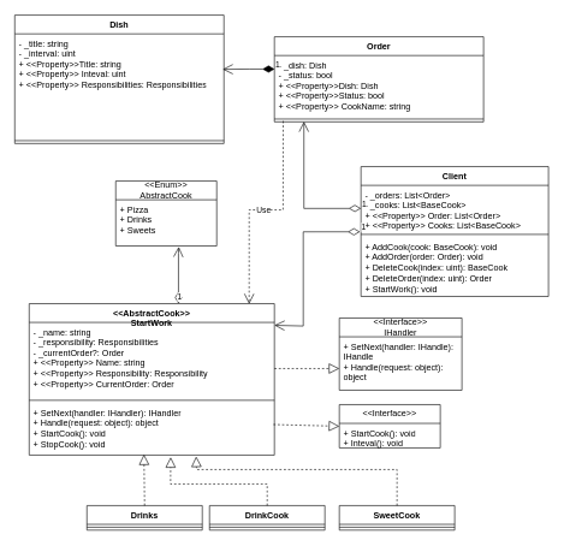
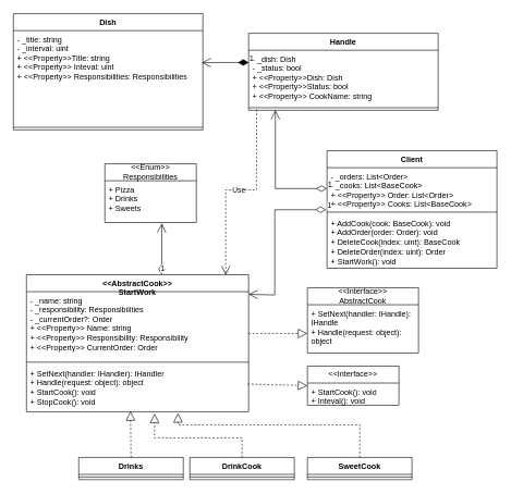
- <mxCell id="23" value="Order" style="swimlane;fontStyle=1;align=center;verticalAlign=top;childLayout=stackLayout;horizontal=1;startSize=26;horizontalStack=0;resizeParent=1;resizeParentMax=0;resizeLast=0;collapsible=1;marginBottom=0;whiteSpace=wrap;html=1;" vertex="1" parent="1"><mxGeometry x="380" y="50" width="290" height="118" as="geometry" /></mxCell>
+ <mxCell id="23" value="Handle" style="swimlane;fontStyle=1;align=center;verticalAlign=top;childLayout=stackLayout;horizontal=1;startSize=26;horizontalStack=0;resizeParent=1;resizeParentMax=0;resizeLast=0;collapsible=1;marginBottom=0;whiteSpace=wrap;html=1;" vertex="1" parent="1"><mxGeometry x="380" y="50" width="290" height="118" as="geometry" /></mxCell>
- <mxCell id="6" value="&amp;lt;&amp;lt;Enum&amp;gt;&amp;gt;&lt;br&gt;AbstractCook" style="swimlane;fontStyle=0;childLayout=stackLayout;horizontal=1;startSize=26;fillColor=none;horizontalStack=0;resizeParent=1;resizeParentMax=0;resizeLast=0;collapsible=1;marginBottom=0;whiteSpace=wrap;html=1;" parent="1" vertex="1"><mxGeometry x="160" y="250" width="140" height="90" as="geometry" /></mxCell>
+ <mxCell id="6" value="&amp;lt;&amp;lt;Enum&amp;gt;&amp;gt;&lt;br&gt;Responsibilities" style="swimlane;fontStyle=0;childLayout=stackLayout;horizontal=1;startSize=26;fillColor=none;horizontalStack=0;resizeParent=1;resizeParentMax=0;resizeLast=0;collapsible=1;marginBottom=0;whiteSpace=wrap;html=1;" parent="1" vertex="1"><mxGeometry x="160" y="250" width="140" height="90" as="geometry" /></mxCell>
- <mxCell id="11" value="&amp;lt;&amp;lt;Interface&amp;gt;&amp;gt;&lt;br&gt;IHandler" style="swimlane;fontStyle=0;childLayout=stackLayout;horizontal=1;startSize=26;fillColor=none;horizontalStack=0;resizeParent=1;resizeParentMax=0;resizeLast=0;collapsible=1;marginBottom=0;whiteSpace=wrap;html=1;" parent="1" vertex="1"><mxGeometry x="470" y="440" width="170" height="100" as="geometry" /></mxCell>
+ <mxCell id="11" value="&amp;lt;&amp;lt;Interface&amp;gt;&amp;gt;&lt;br&gt;AbstractCook" style="swimlane;fontStyle=0;childLayout=stackLayout;horizontal=1;startSize=26;fillColor=none;horizontalStack=0;resizeParent=1;resizeParentMax=0;resizeLast=0;collapsible=1;marginBottom=0;whiteSpace=wrap;html=1;" parent="1" vertex="1"><mxGeometry x="470" y="440" width="170" height="100" as="geometry" /></mxCell>
